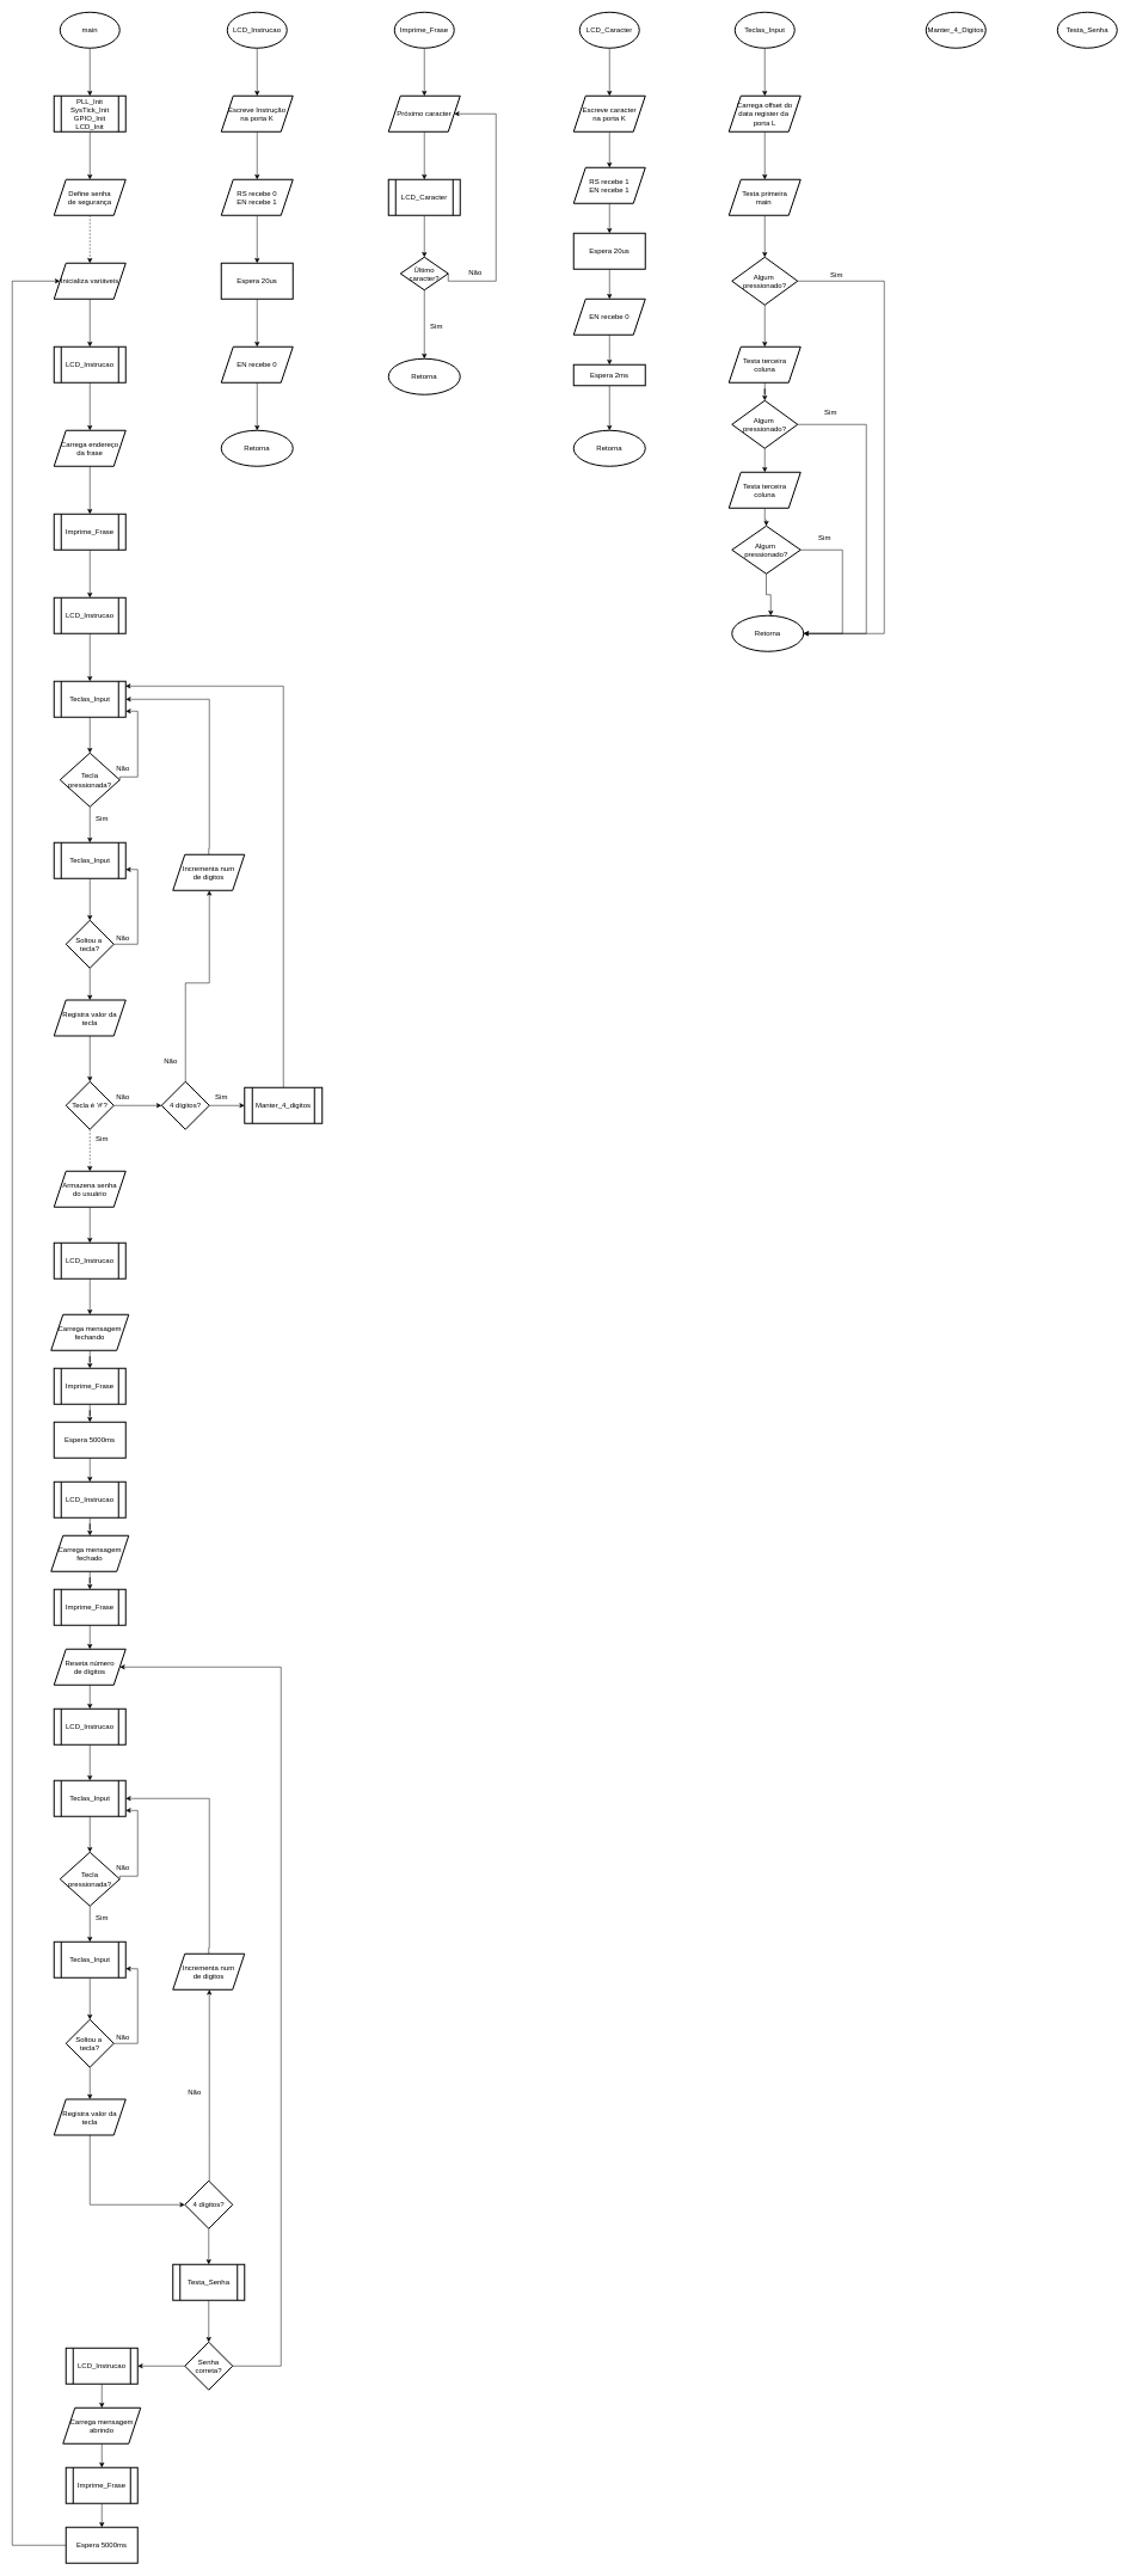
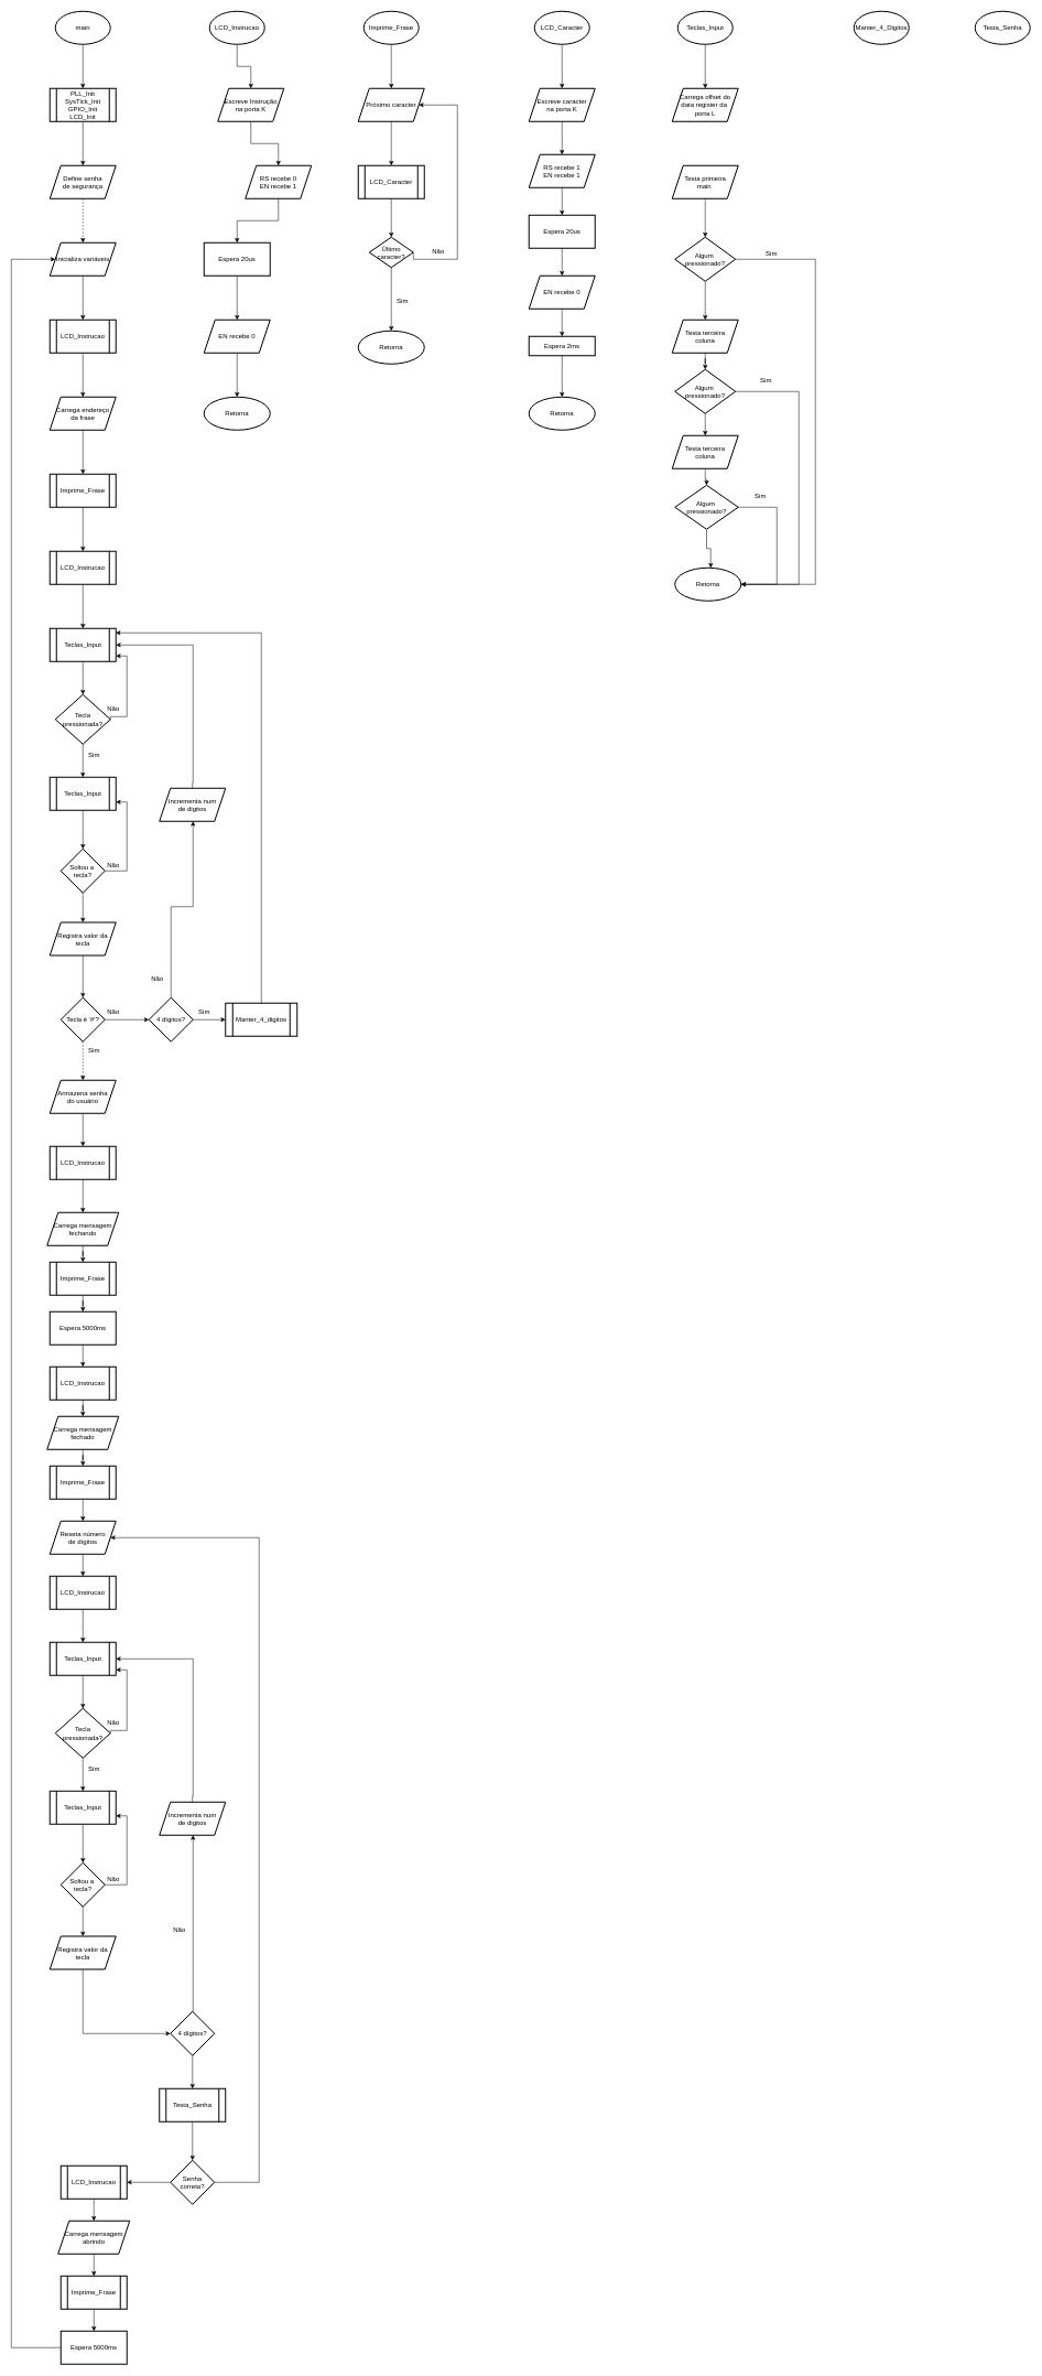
- <mxCell id="23" value="Escreve Instrução&lt;br&gt;na porta K" style="shape=parallelogram;perimeter=parallelogramPerimeter;whiteSpace=wrap;html=1;fixedSize=1;strokeWidth=2;" vertex="1" parent="1"><mxGeometry x="370" y="160" width="120" height="60" as="geometry" /></mxCell>
+ <mxCell id="23" value="Escreve Instrução&lt;br&gt;na porta K" style="shape=parallelogram;perimeter=parallelogramPerimeter;whiteSpace=wrap;html=1;fixedSize=1;strokeWidth=2;" vertex="1" parent="1"><mxGeometry x="395" y="160" width="120" height="60" as="geometry" /></mxCell>
- <mxCell id="141" value="" style="edgeStyle=orthogonalEdgeStyle;rounded=0;orthogonalLoop=1;jettySize=auto;html=1;" edge="1" parent="1" source="142" target="144"><mxGeometry relative="1" as="geometry" /></mxCell>
- <mxCell id="25" value="RS recebe 0&lt;br&gt;EN recebe 1" style="shape=parallelogram;perimeter=parallelogramPerimeter;whiteSpace=wrap;html=1;fixedSize=1;strokeWidth=2;" vertex="1" parent="1"><mxGeometry x="370" y="300" width="120" height="60" as="geometry" /></mxCell>
+ <mxCell id="25" value="RS recebe 0&lt;br&gt;EN recebe 1" style="shape=parallelogram;perimeter=parallelogramPerimeter;whiteSpace=wrap;html=1;fixedSize=1;strokeWidth=2;" vertex="1" parent="1"><mxGeometry x="445" y="300" width="120" height="60" as="geometry" /></mxCell>
